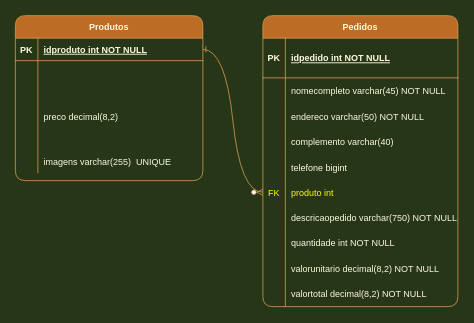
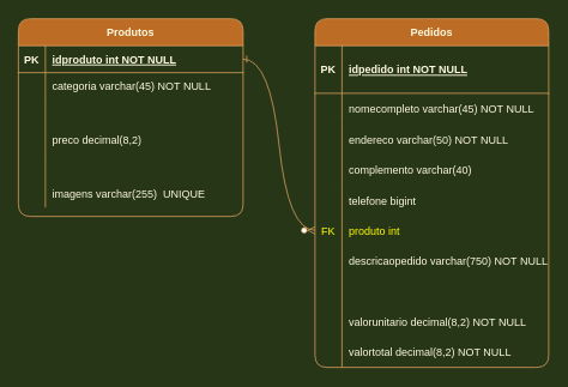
+ <mxCell id="40" value="categoria varchar(45) NOT NULL" style="shape=partialRectangle;overflow=hidden;connectable=0;fillColor=none;top=0;left=0;bottom=0;right=0;align=left;spacingLeft=6;strokeColor=#DDA15E;fontColor=#FEFAE0;rounded=1;" parent="38" vertex="1"><mxGeometry x="30" width="220" height="30" as="geometry" /></mxCell>
- <mxCell id="27" value="quantidade int NOT NULL" style="shape=partialRectangle;overflow=hidden;connectable=0;fillColor=none;top=0;left=0;bottom=0;right=0;align=left;spacingLeft=6;strokeColor=#DDA15E;fontColor=#FEFAE0;rounded=1;" vertex="1" parent="25"><mxGeometry x="30" width="230" height="34" as="geometry" /></mxCell>
